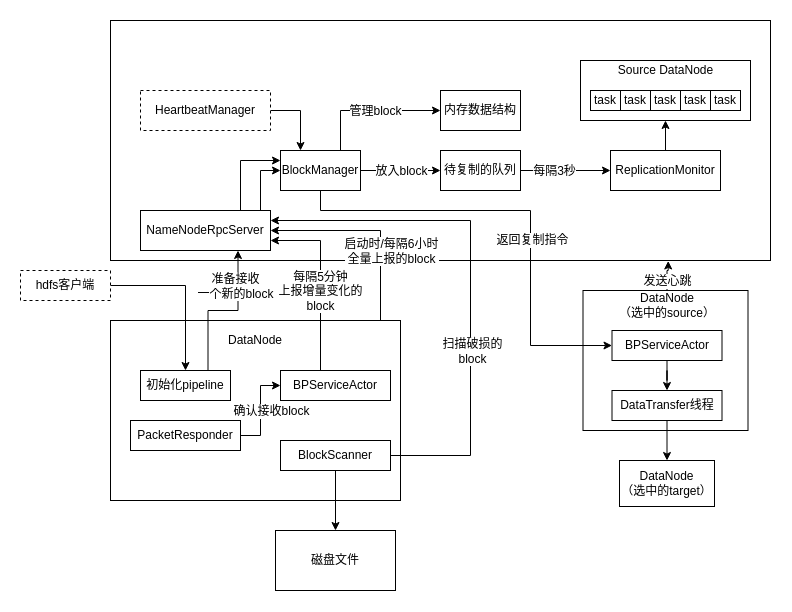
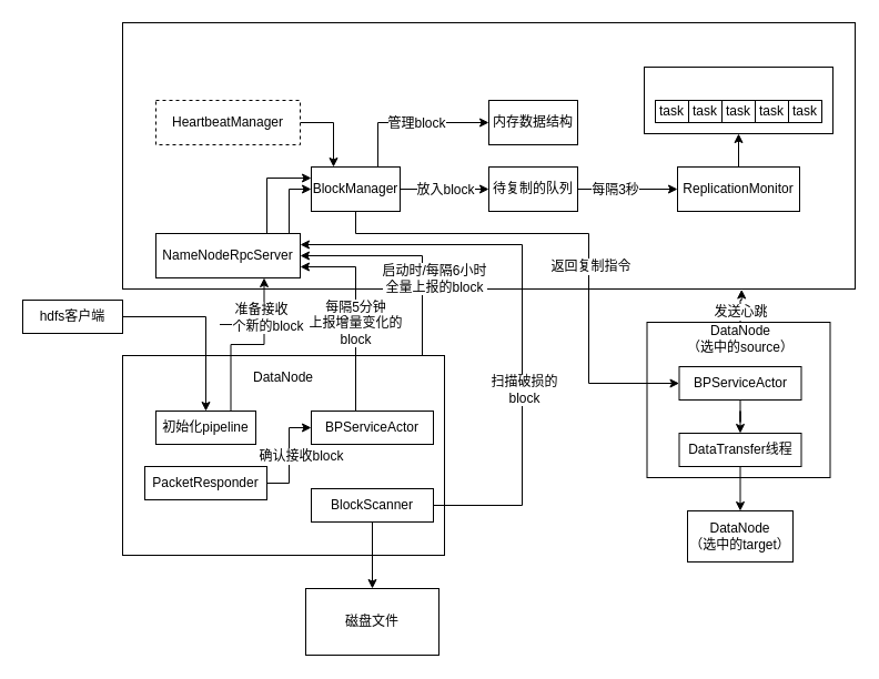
- <mxCell id="17" value="Source DataNode" style="text;html=1;strokeColor=none;fillColor=none;align=center;verticalAlign=middle;whiteSpace=wrap;rounded=0;" vertex="1" parent="1"><mxGeometry x="607.5" y="60" width="115" height="20" as="geometry" /></mxCell>
- <mxCell id="34" value="hdfs客户端" style="rounded=0;whiteSpace=wrap;html=1;dashed=1;" vertex="1" parent="1"><mxGeometry y="270" width="90" height="30" as="geometry" x="20" /></mxCell>
+ <mxCell id="34" value="hdfs客户端" style="rounded=0;whiteSpace=wrap;html=1;" vertex="1" parent="1"><mxGeometry y="270" width="90" height="30" as="geometry" x="20" /></mxCell>
